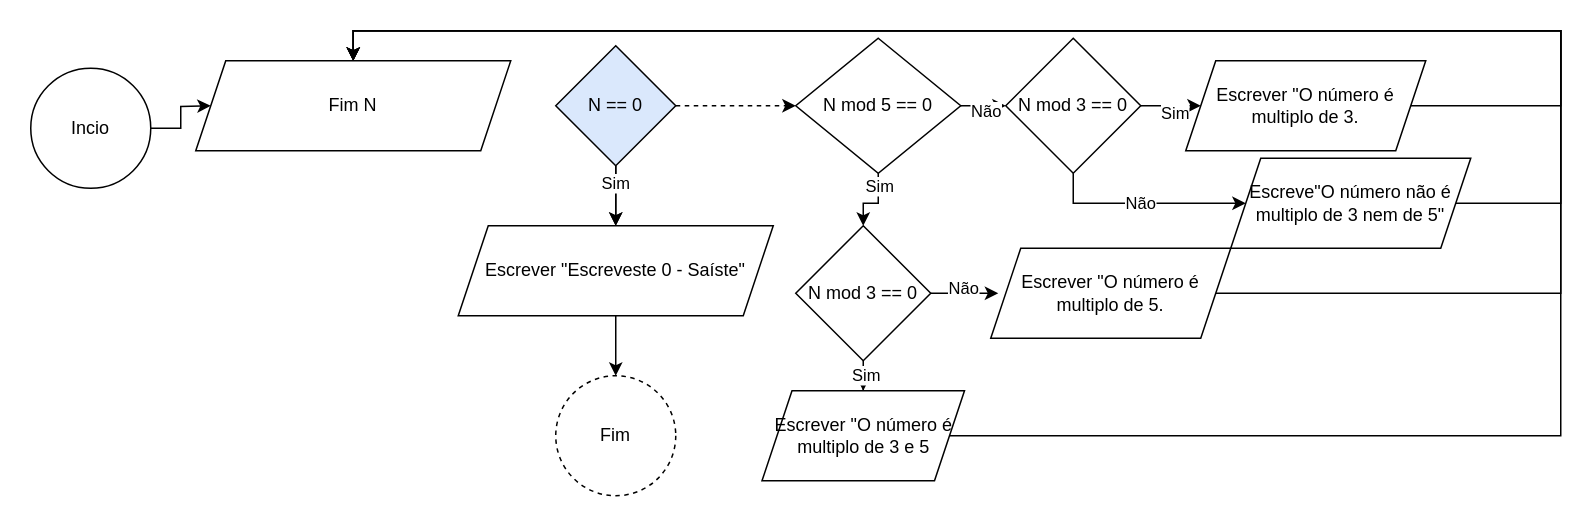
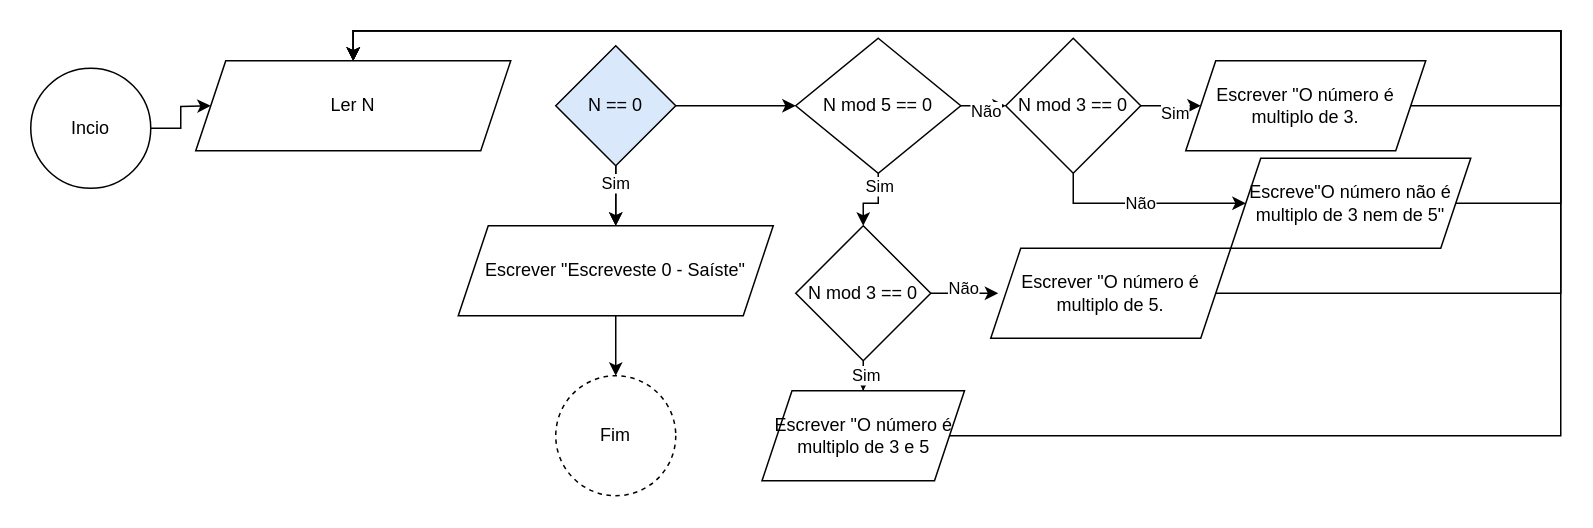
- <mxCell id="4" value="Fim N" style="shape=parallelogram;perimeter=parallelogramPerimeter;whiteSpace=wrap;html=1;fixedSize=1;rounded=0;" parent="1" vertex="1"><mxGeometry x="130" y="40" width="210" height="60" as="geometry" /></mxCell>
+ <mxCell id="4" value="Ler N" style="shape=parallelogram;perimeter=parallelogramPerimeter;whiteSpace=wrap;html=1;fixedSize=1;rounded=0;" parent="1" vertex="1"><mxGeometry x="130" y="40" width="210" height="60" as="geometry" /></mxCell>
- <mxCell id="9" value="" style="edgeStyle=orthogonalEdgeStyle;rounded=0;orthogonalLoop=1;jettySize=auto;html=1;dashed=1;" parent="1" source="10" target="17" edge="1"><mxGeometry relative="1" as="geometry" /></mxCell>
+ <mxCell id="9" value="" style="edgeStyle=orthogonalEdgeStyle;rounded=0;orthogonalLoop=1;jettySize=auto;html=1;" parent="1" source="10" target="17" edge="1"><mxGeometry relative="1" as="geometry" /></mxCell>
